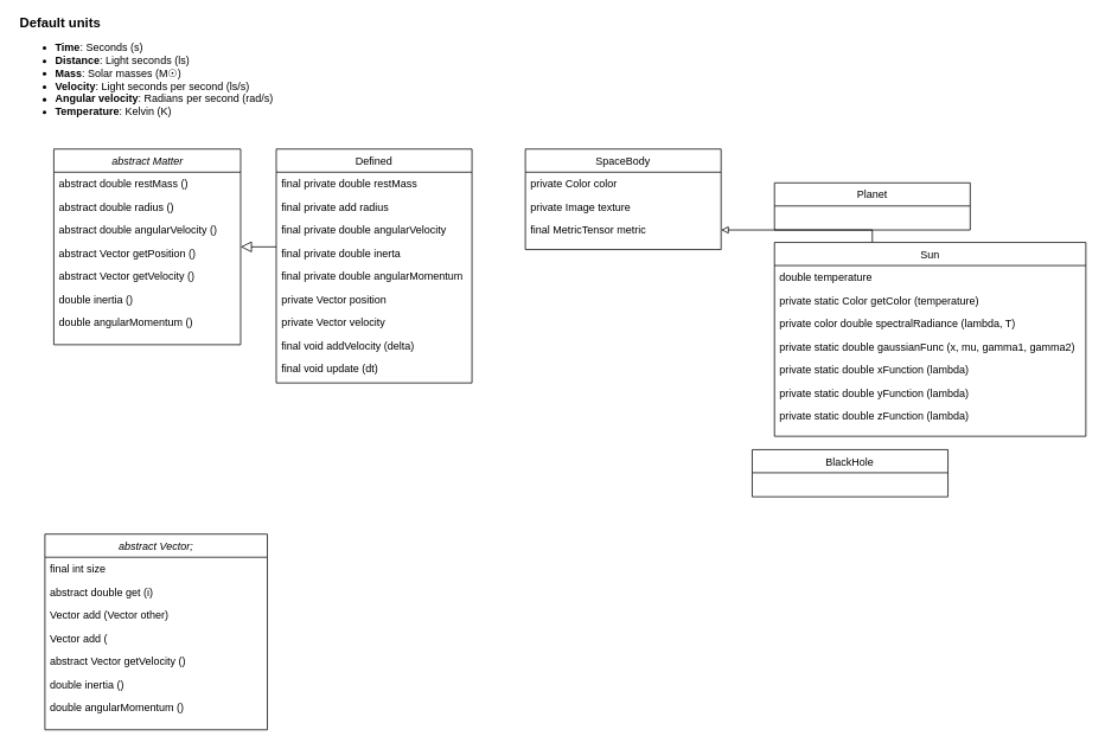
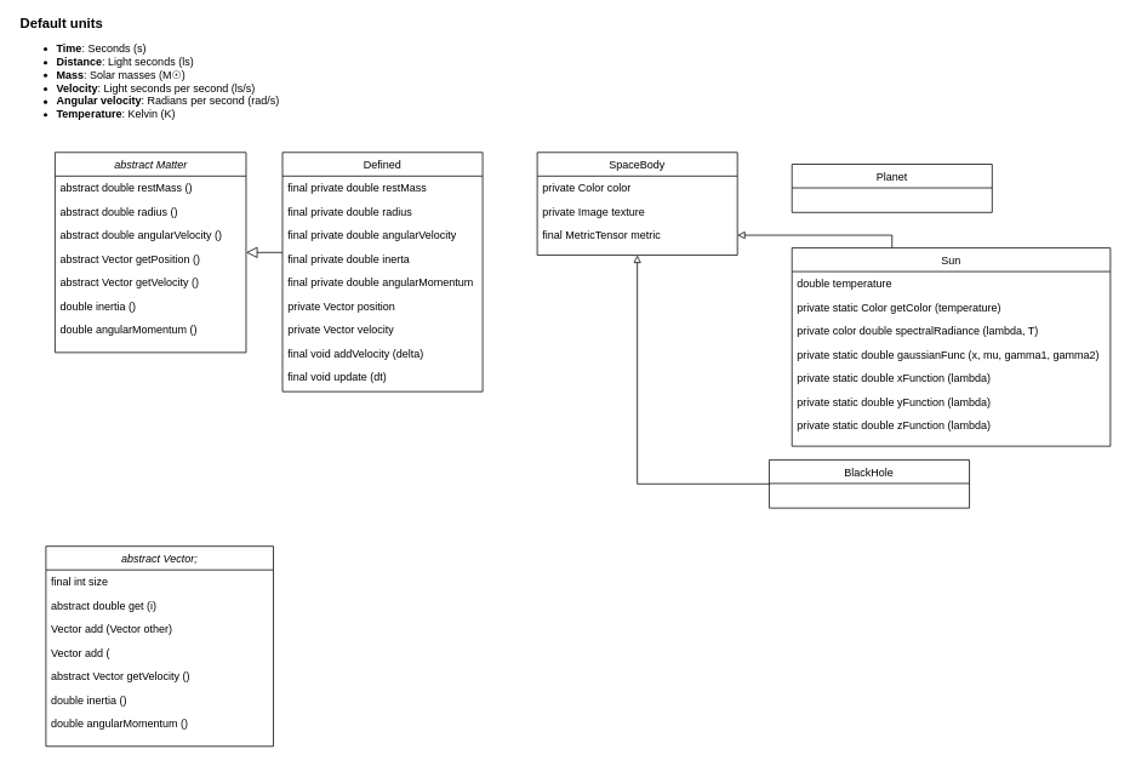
- <mxCell id="26" value="Planet" style="swimlane;fontStyle=0;align=center;verticalAlign=top;childLayout=stackLayout;horizontal=1;startSize=26;horizontalStack=0;resizeParent=1;resizeLast=0;collapsible=1;marginBottom=0;rounded=0;shadow=0;strokeWidth=1;" vertex="1" parent="1"><mxGeometry x="870" y="205" width="220" height="53" as="geometry"><mxRectangle x="130" y="380" width="160" height="26" as="alternateBounds" /></mxGeometry></mxCell>
+ <mxCell id="26" value="Planet" style="swimlane;fontStyle=0;align=center;verticalAlign=top;childLayout=stackLayout;horizontal=1;startSize=26;horizontalStack=0;resizeParent=1;resizeLast=0;collapsible=1;marginBottom=0;rounded=0;shadow=0;strokeWidth=1;" vertex="1" parent="1"><mxGeometry x="870" y="180" width="220" height="53" as="geometry"><mxRectangle x="130" y="380" width="160" height="26" as="alternateBounds" /></mxGeometry></mxCell>
- <mxCell id="12" value="final private add radius" style="text;align=left;verticalAlign=top;spacingLeft=4;spacingRight=4;overflow=hidden;rotatable=0;points=[[0,0.5],[1,0.5]];portConstraint=eastwest;rounded=0;shadow=0;html=0;" parent="10" vertex="1"><mxGeometry y="52" width="220" height="26" as="geometry" /></mxCell>
+ <mxCell id="12" value="final private double radius" style="text;align=left;verticalAlign=top;spacingLeft=4;spacingRight=4;overflow=hidden;rotatable=0;points=[[0,0.5],[1,0.5]];portConstraint=eastwest;rounded=0;shadow=0;html=0;" parent="10" vertex="1"><mxGeometry y="52" width="220" height="26" as="geometry" /></mxCell>
+ <mxCell id="36" style="edgeStyle=orthogonalEdgeStyle;rounded=0;orthogonalLoop=1;jettySize=auto;html=1;entryX=0.5;entryY=1;entryDx=0;entryDy=0;endArrow=block;endFill=0;strokeColor=#000000;strokeWidth=1;" edge="1" parent="1" source="37" target="22"><mxGeometry relative="1" as="geometry" /></mxCell>
